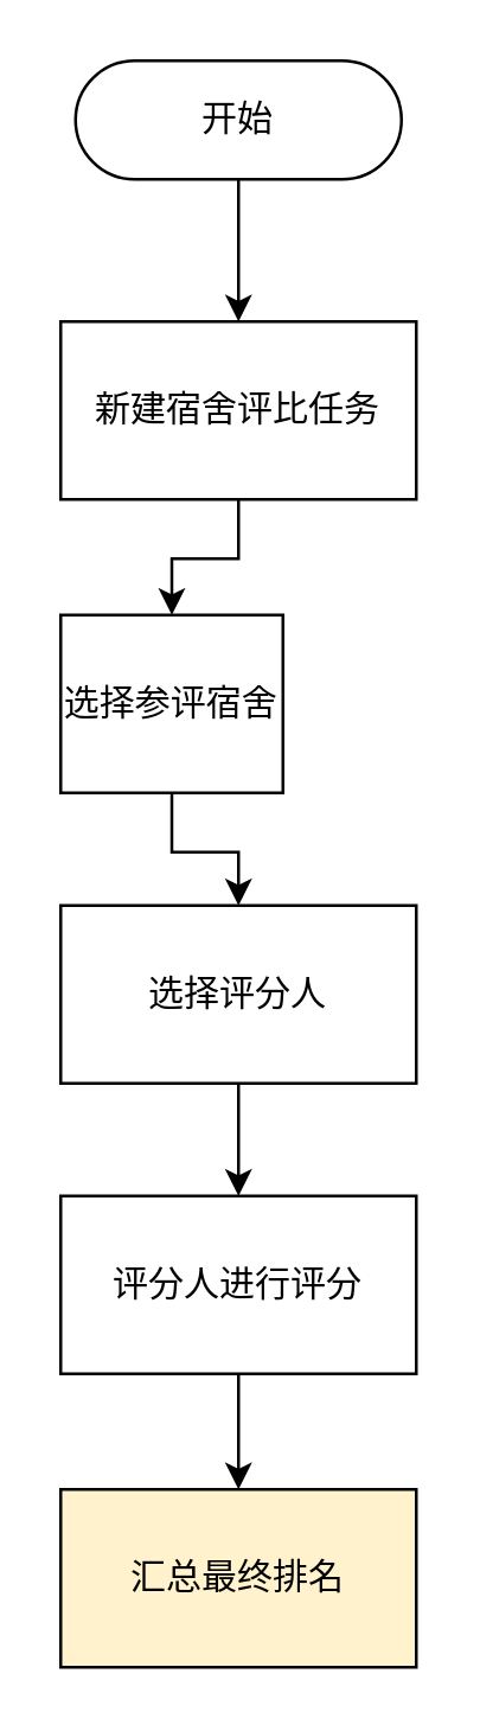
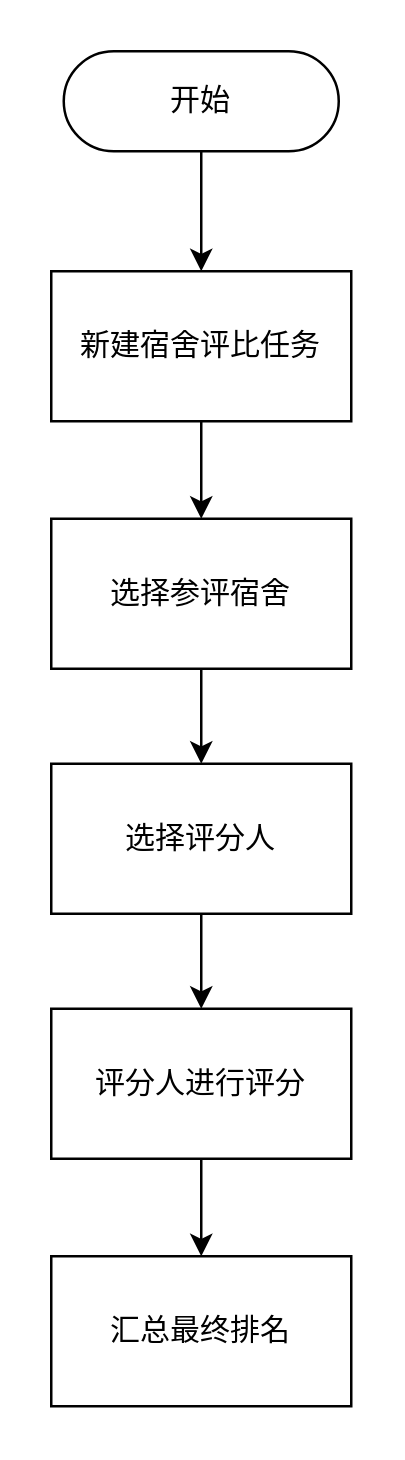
- <mxCell id="7" value="选择参评宿舍" style="rounded=0;whiteSpace=wrap;html=1;" vertex="1" parent="1"><mxGeometry x="20" y="207" width="75" height="60" as="geometry" /></mxCell>
+ <mxCell id="7" value="选择参评宿舍" style="rounded=0;whiteSpace=wrap;html=1;" vertex="1" parent="1"><mxGeometry x="20" y="207" width="120" height="60" as="geometry" /></mxCell>
- <mxCell id="12" value="汇总最终排名" style="rounded=0;whiteSpace=wrap;html=1;fillColor=#fff2cc;" vertex="1" parent="1"><mxGeometry x="20" y="502" width="120" height="60" as="geometry" /></mxCell>
+ <mxCell id="12" value="汇总最终排名" style="rounded=0;whiteSpace=wrap;html=1;" vertex="1" parent="1"><mxGeometry x="20" y="502" width="120" height="60" as="geometry" /></mxCell>
